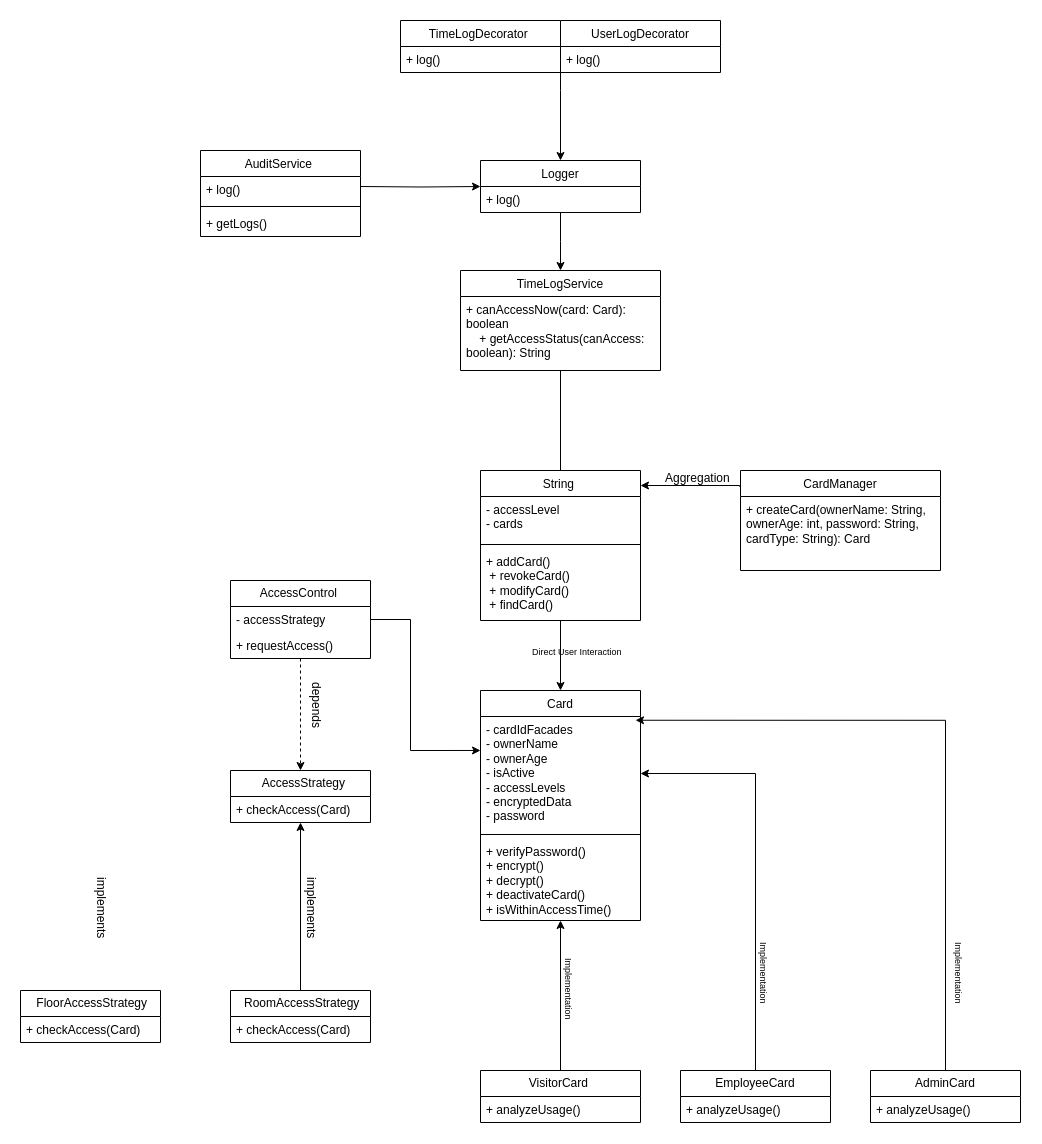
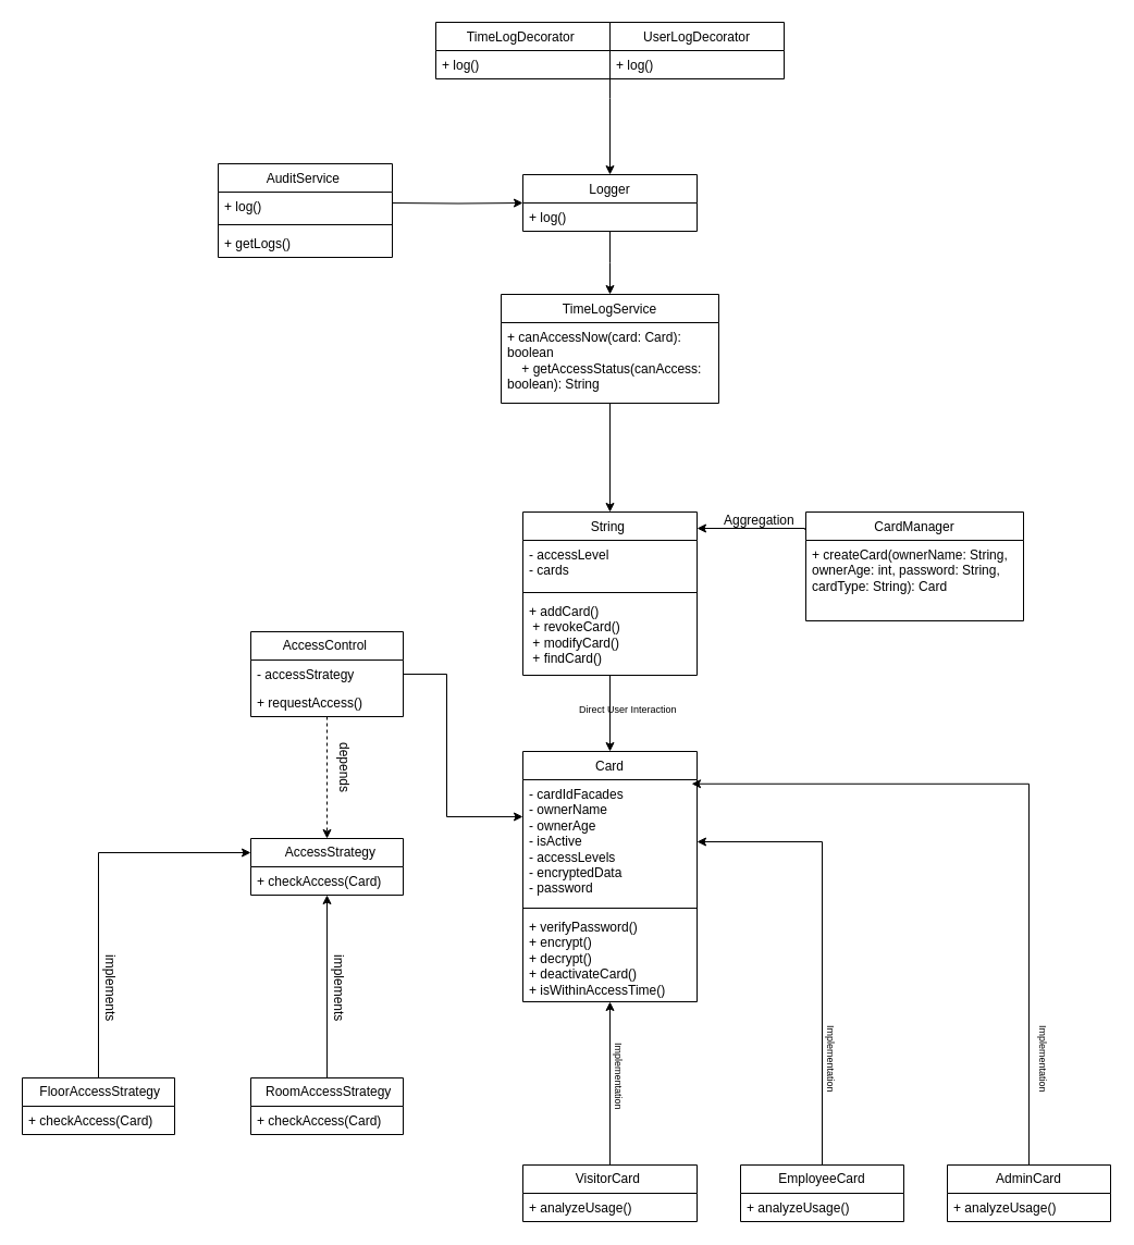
- <mxCell id="46" style="edgeStyle=orthogonalEdgeStyle;rounded=0;orthogonalLoop=1;jettySize=auto;html=1;entryX=0.5;entryY=0;entryDx=0;entryDy=0;endArrow=none;" edge="1" parent="1" source="47" target="19"><mxGeometry relative="1" as="geometry" /></mxCell>
+ <mxCell id="46" style="edgeStyle=orthogonalEdgeStyle;rounded=0;orthogonalLoop=1;jettySize=auto;html=1;entryX=0.5;entryY=0;entryDx=0;entryDy=0;" edge="1" parent="1" source="47" target="19"><mxGeometry relative="1" as="geometry" /></mxCell>
+ <mxCell id="9" style="edgeStyle=orthogonalEdgeStyle;rounded=0;orthogonalLoop=1;jettySize=auto;html=1;entryX=0;entryY=0.25;entryDx=0;entryDy=0;" parent="1" source="10" target="7" edge="1"><mxGeometry relative="1" as="geometry"><Array as="points"><mxPoint x="90" y="783" /></Array></mxGeometry></mxCell>
